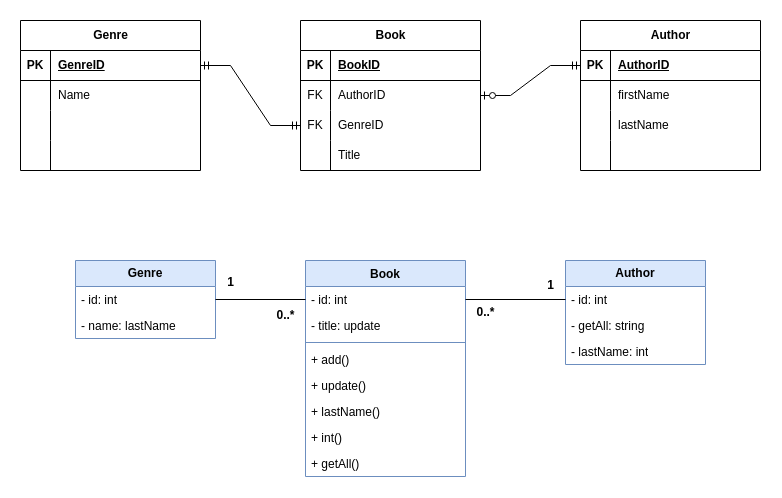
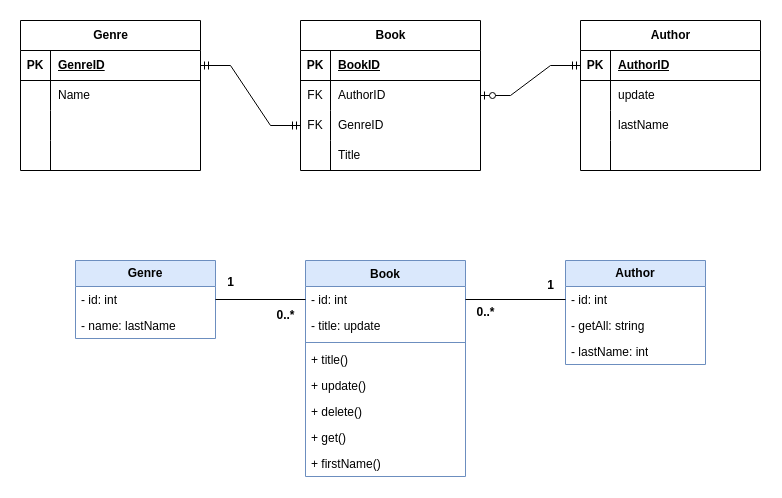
- <mxCell id="8" value="firstName" style="shape=partialRectangle;connectable=0;fillColor=none;top=0;left=0;bottom=0;right=0;align=left;spacingLeft=6;overflow=hidden;whiteSpace=wrap;html=1;" parent="6" vertex="1"><mxGeometry x="30" width="150" height="30" as="geometry"><mxRectangle width="150" height="30" as="alternateBounds" /></mxGeometry></mxCell>
+ <mxCell id="8" value="update" style="shape=partialRectangle;connectable=0;fillColor=none;top=0;left=0;bottom=0;right=0;align=left;spacingLeft=6;overflow=hidden;whiteSpace=wrap;html=1;" parent="6" vertex="1"><mxGeometry x="30" width="150" height="30" as="geometry"><mxRectangle width="150" height="30" as="alternateBounds" /></mxGeometry></mxCell>
- <mxCell id="54" value="+ add()" style="text;strokeColor=none;fillColor=none;align=left;verticalAlign=top;spacingLeft=4;spacingRight=4;overflow=hidden;rotatable=0;points=[[0,0.5],[1,0.5]];portConstraint=eastwest;whiteSpace=wrap;html=1;" parent="50" vertex="1"><mxGeometry y="86" width="160" height="26" as="geometry" /></mxCell>
+ <mxCell id="54" value="+ title()" style="text;strokeColor=none;fillColor=none;align=left;verticalAlign=top;spacingLeft=4;spacingRight=4;overflow=hidden;rotatable=0;points=[[0,0.5],[1,0.5]];portConstraint=eastwest;whiteSpace=wrap;html=1;" parent="50" vertex="1"><mxGeometry y="86" width="160" height="26" as="geometry" /></mxCell>
- <mxCell id="56" value="+ lastName()" style="text;strokeColor=none;fillColor=none;align=left;verticalAlign=top;spacingLeft=4;spacingRight=4;overflow=hidden;rotatable=0;points=[[0,0.5],[1,0.5]];portConstraint=eastwest;whiteSpace=wrap;html=1;" parent="50" vertex="1"><mxGeometry y="138" width="160" height="26" as="geometry" /></mxCell>
+ <mxCell id="56" value="+ delete()" style="text;strokeColor=none;fillColor=none;align=left;verticalAlign=top;spacingLeft=4;spacingRight=4;overflow=hidden;rotatable=0;points=[[0,0.5],[1,0.5]];portConstraint=eastwest;whiteSpace=wrap;html=1;" parent="50" vertex="1"><mxGeometry y="138" width="160" height="26" as="geometry" /></mxCell>
- <mxCell id="57" value="+ int()" style="text;strokeColor=none;fillColor=none;align=left;verticalAlign=top;spacingLeft=4;spacingRight=4;overflow=hidden;rotatable=0;points=[[0,0.5],[1,0.5]];portConstraint=eastwest;whiteSpace=wrap;html=1;" parent="50" vertex="1"><mxGeometry y="164" width="160" height="26" as="geometry" /></mxCell>
+ <mxCell id="57" value="+ get()" style="text;strokeColor=none;fillColor=none;align=left;verticalAlign=top;spacingLeft=4;spacingRight=4;overflow=hidden;rotatable=0;points=[[0,0.5],[1,0.5]];portConstraint=eastwest;whiteSpace=wrap;html=1;" parent="50" vertex="1"><mxGeometry y="164" width="160" height="26" as="geometry" /></mxCell>
- <mxCell id="58" value="+ getAll()" style="text;strokeColor=none;fillColor=none;align=left;verticalAlign=top;spacingLeft=4;spacingRight=4;overflow=hidden;rotatable=0;points=[[0,0.5],[1,0.5]];portConstraint=eastwest;whiteSpace=wrap;html=1;" parent="50" vertex="1"><mxGeometry y="190" width="160" height="26" as="geometry" /></mxCell>
+ <mxCell id="58" value="+ firstName()" style="text;strokeColor=none;fillColor=none;align=left;verticalAlign=top;spacingLeft=4;spacingRight=4;overflow=hidden;rotatable=0;points=[[0,0.5],[1,0.5]];portConstraint=eastwest;whiteSpace=wrap;html=1;" parent="50" vertex="1"><mxGeometry y="190" width="160" height="26" as="geometry" /></mxCell>
